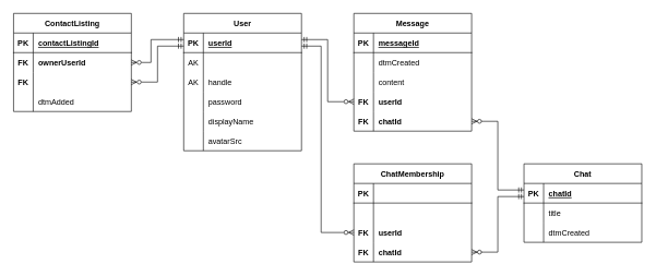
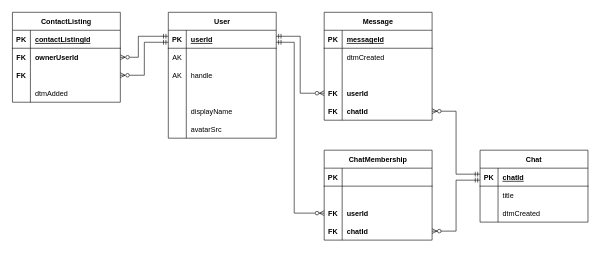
- <mxCell id="29" value="content" style="shape=partialRectangle;connectable=0;fillColor=none;top=0;left=0;bottom=0;right=0;align=left;spacingLeft=6;overflow=hidden;" vertex="1" parent="27"><mxGeometry x="30" width="150" height="30" as="geometry"><mxRectangle width="150" height="30" as="alternateBounds" /></mxGeometry></mxCell>
- <mxCell id="13" value="password" style="shape=partialRectangle;connectable=0;fillColor=none;top=0;left=0;bottom=0;right=0;align=left;spacingLeft=6;overflow=hidden;" vertex="1" parent="11"><mxGeometry x="30" width="150" height="30" as="geometry"><mxRectangle width="150" height="30" as="alternateBounds" /></mxGeometry></mxCell>
